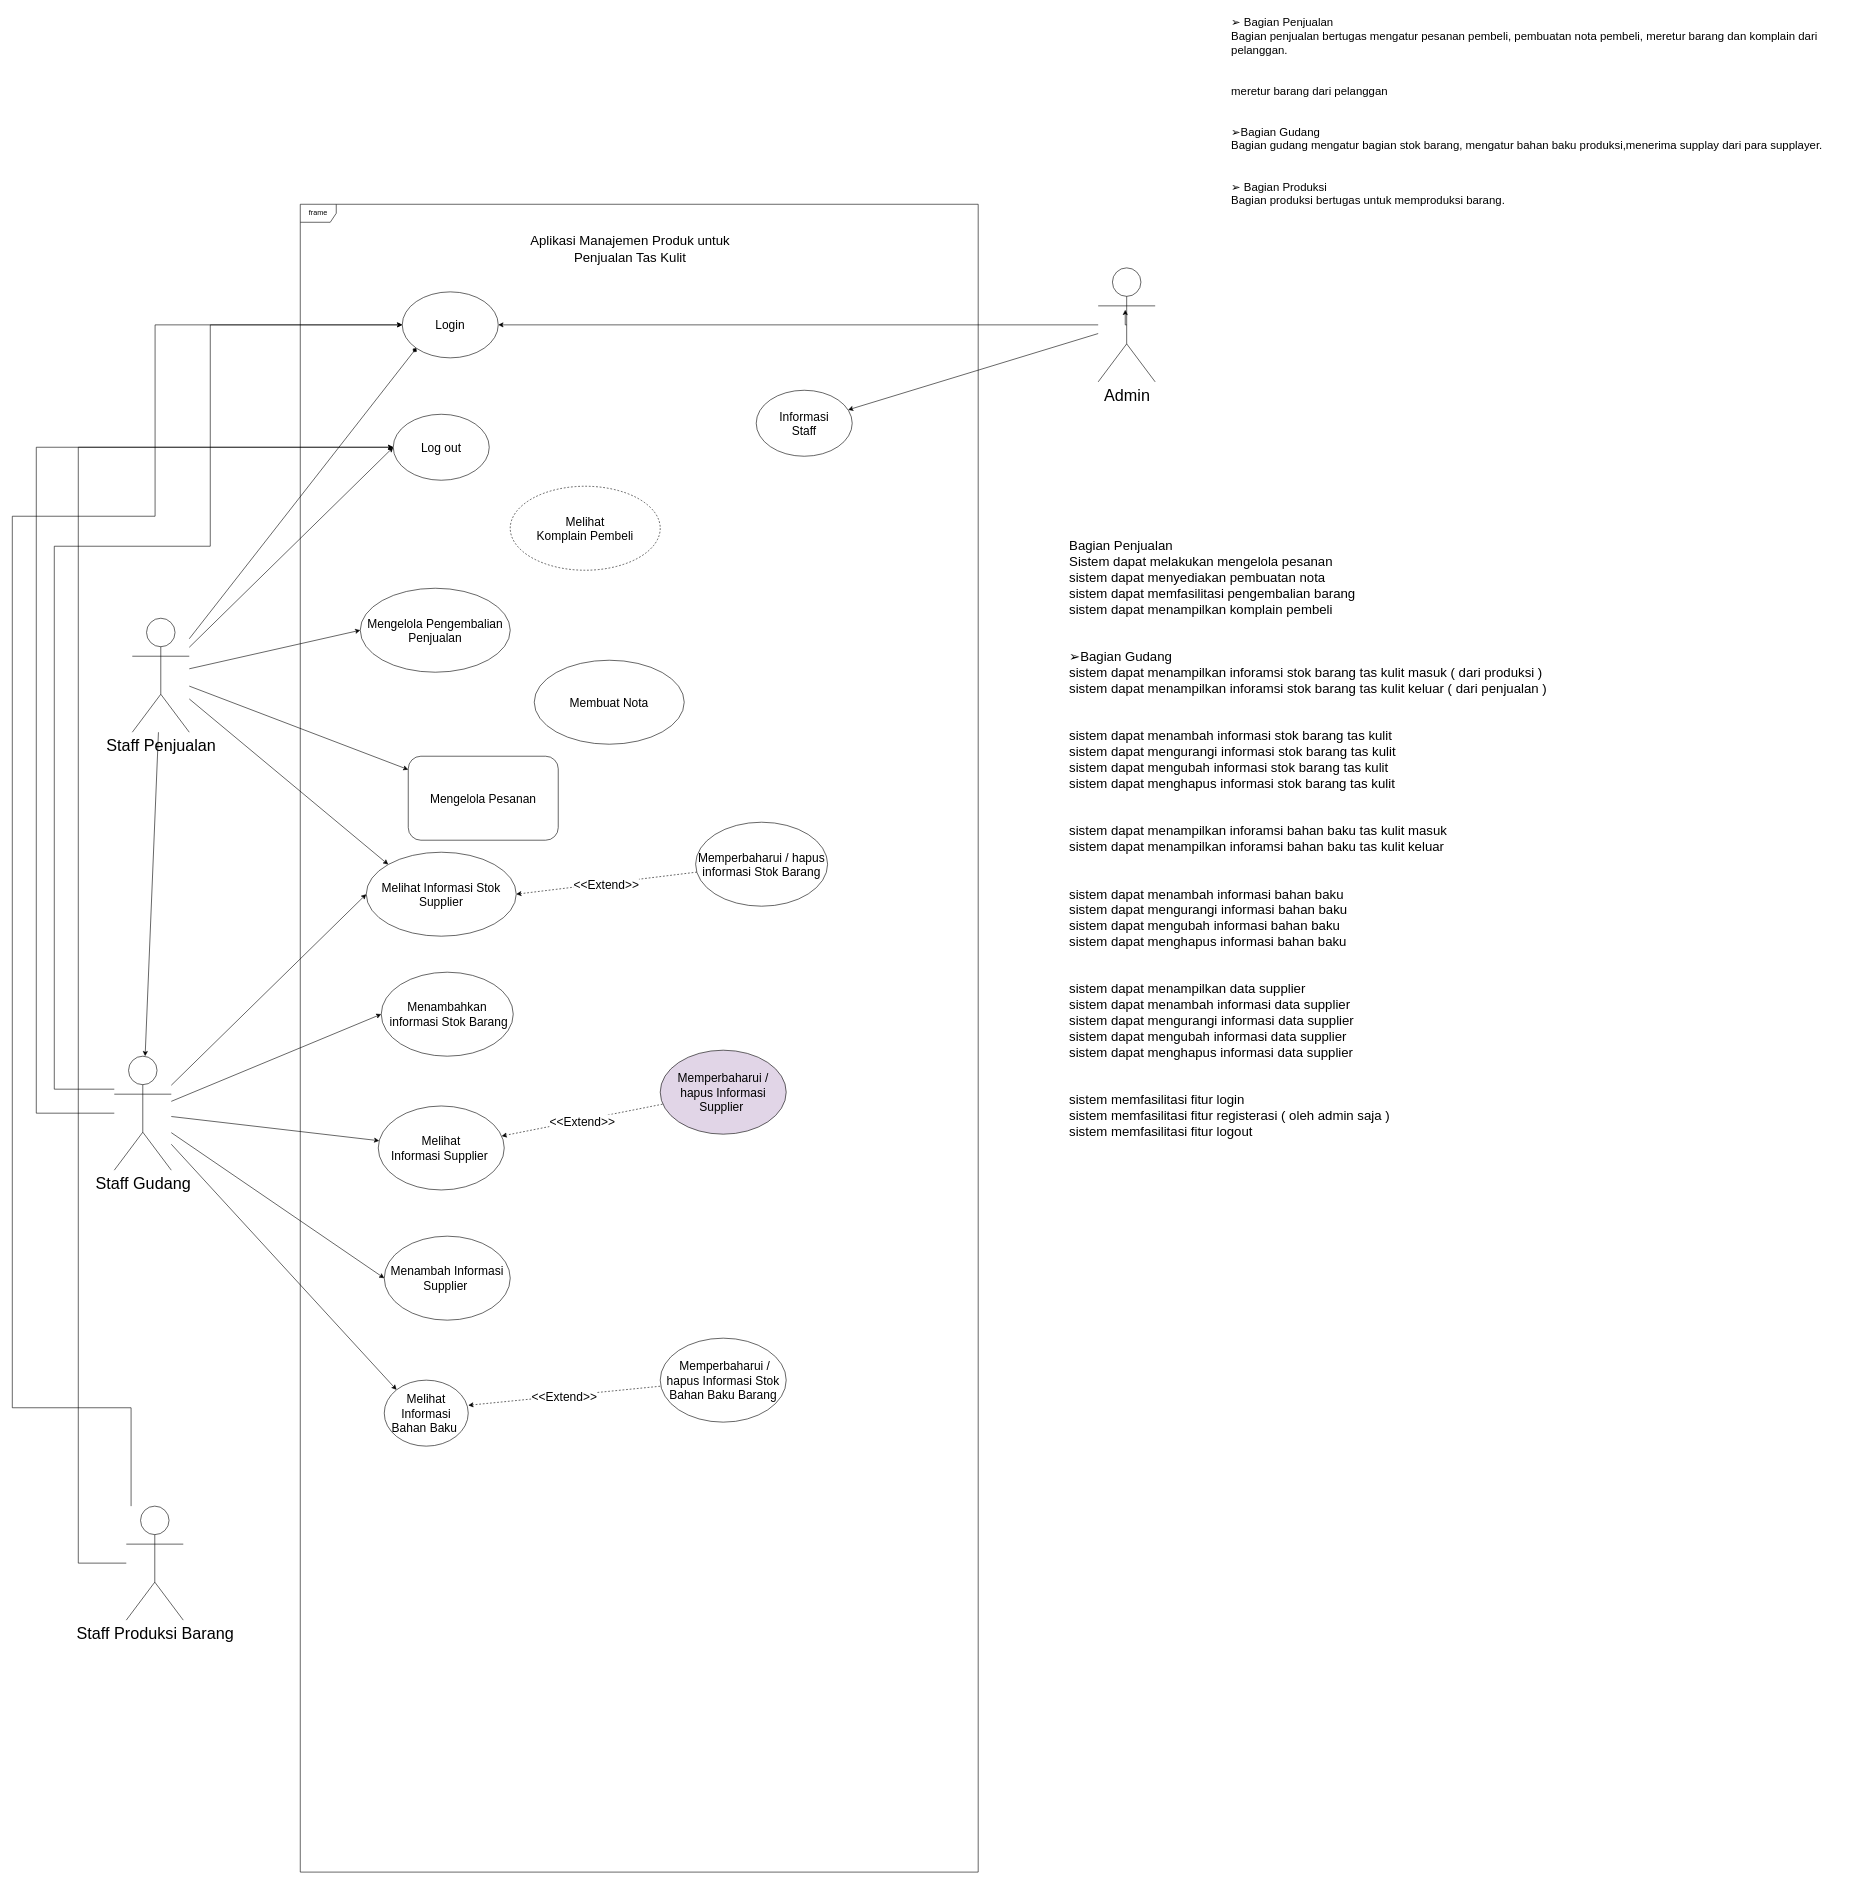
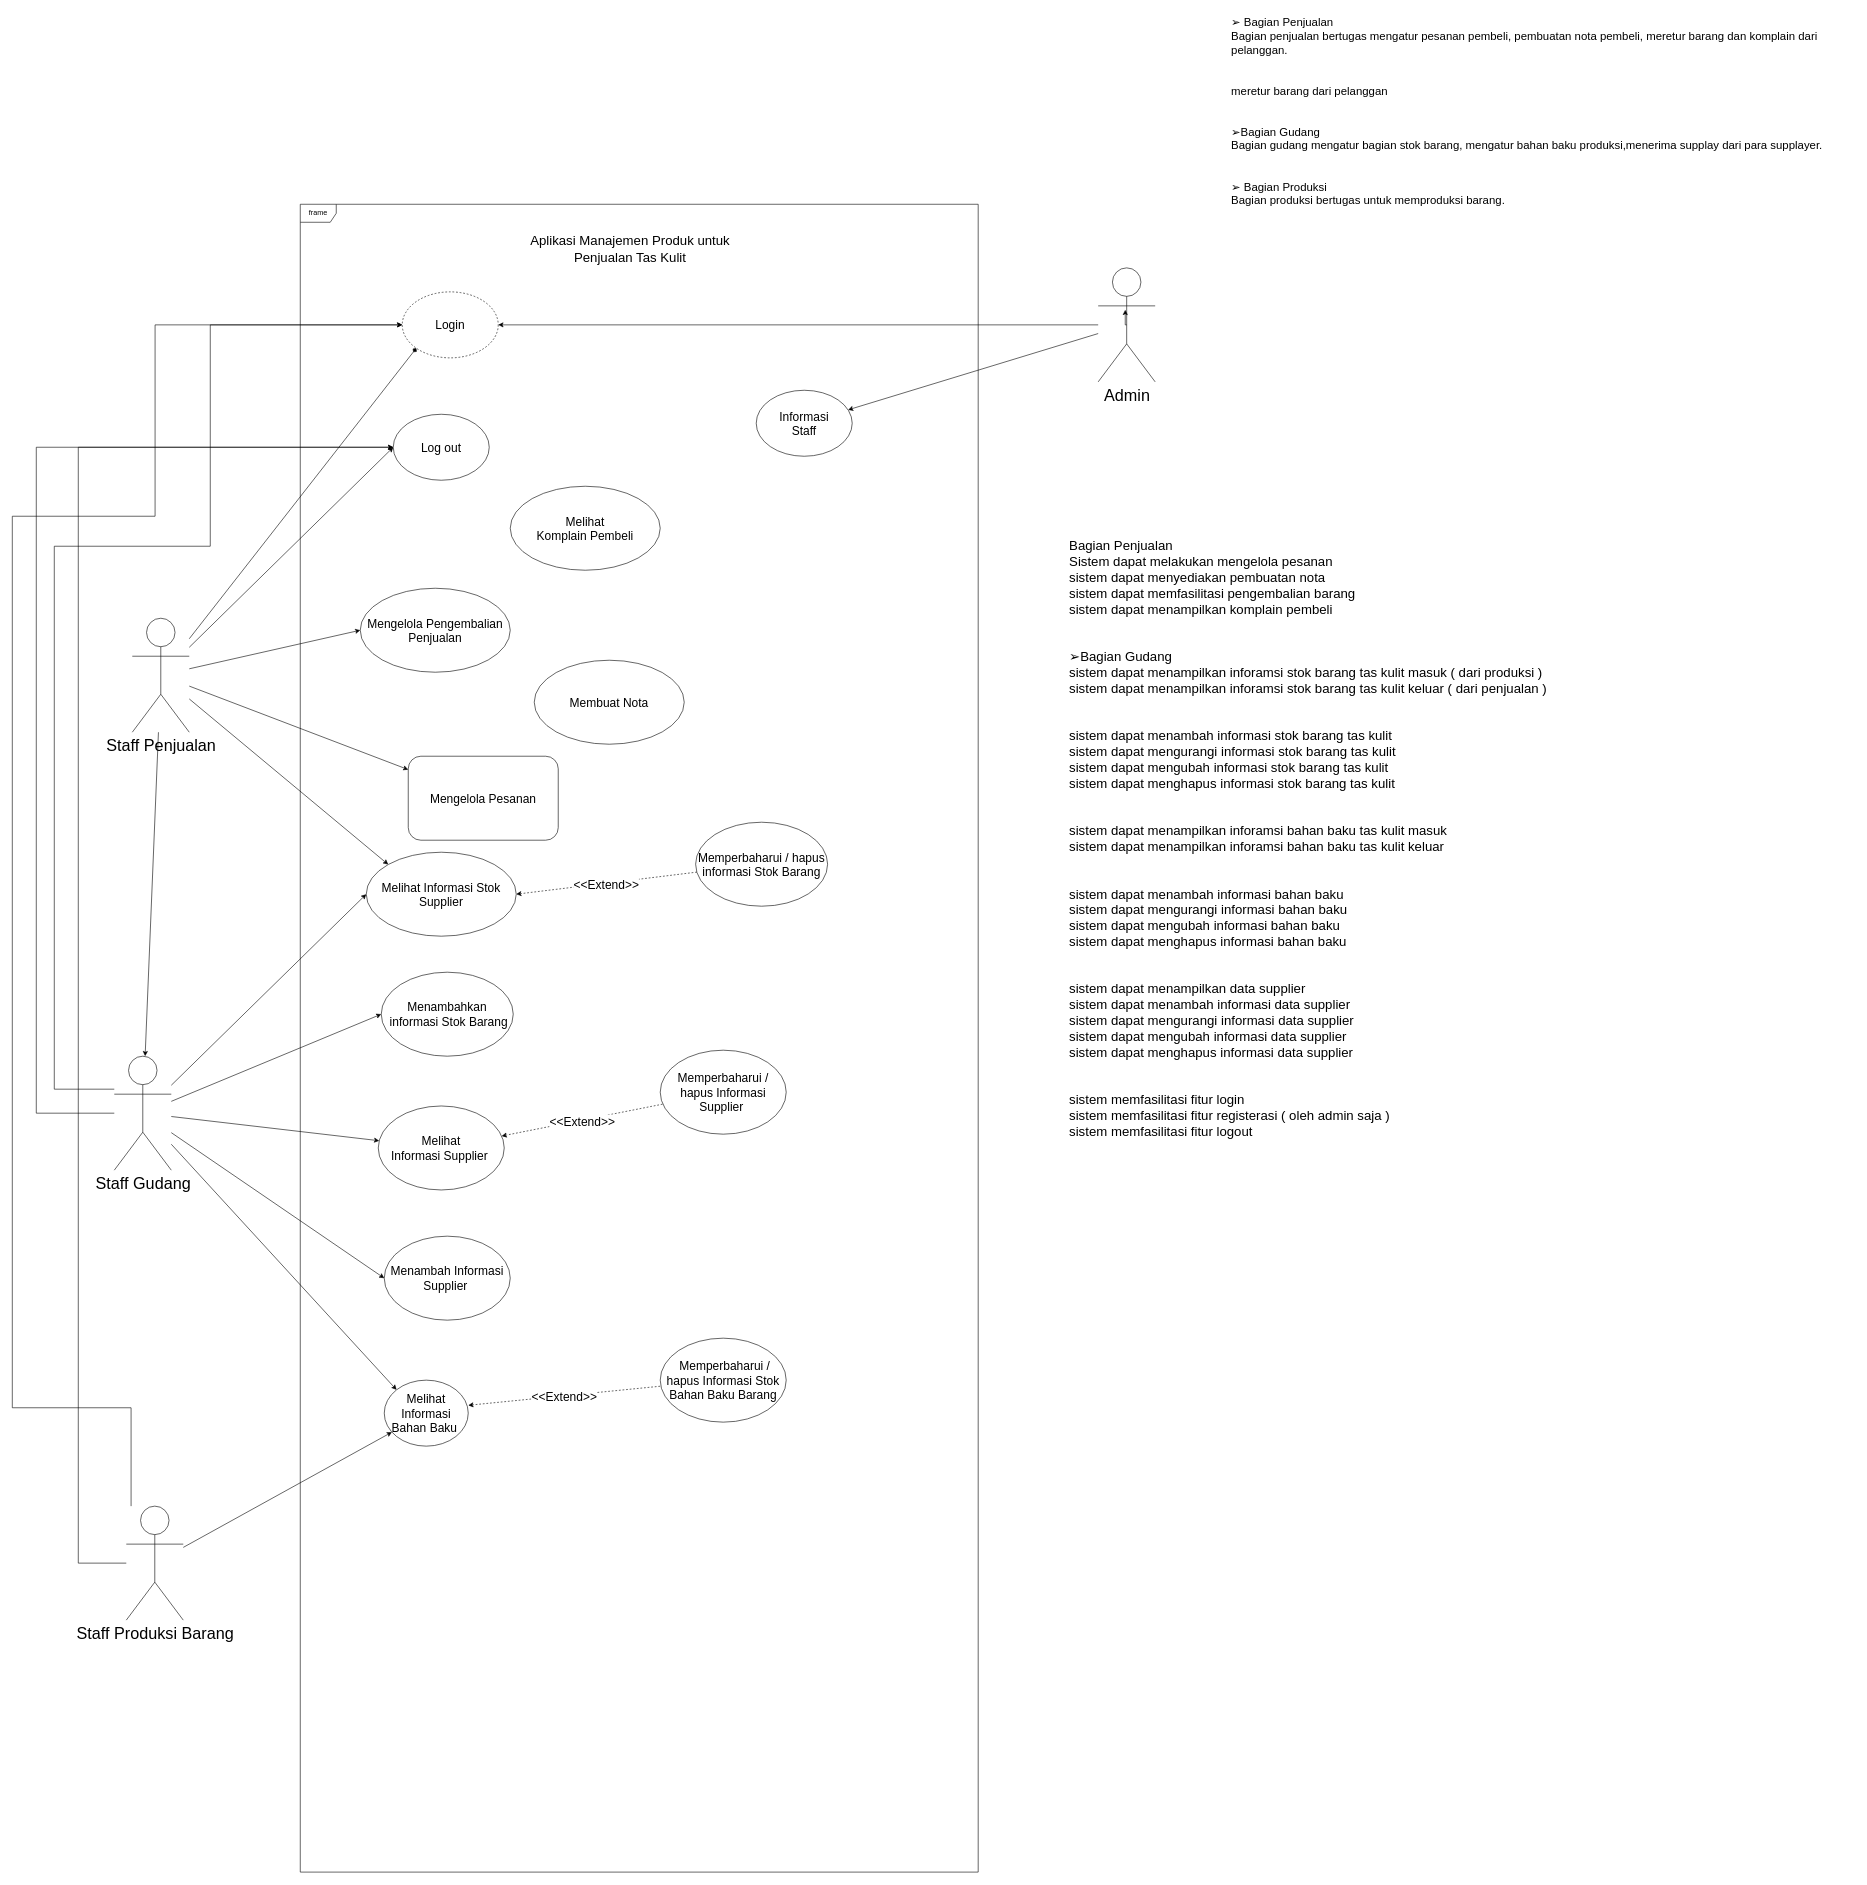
- <mxCell id="12" value="Login" style="ellipse;whiteSpace=wrap;html=1;fontSize=20;" parent="1" vertex="1"><mxGeometry x="670" y="486" width="160" height="110" as="geometry" /></mxCell>
+ <mxCell id="12" value="Login" style="ellipse;whiteSpace=wrap;html=1;fontSize=20;dashed=1;" parent="1" vertex="1"><mxGeometry x="670" y="486" width="160" height="110" as="geometry" /></mxCell>
- <mxCell id="44" value="Melihat &lt;br&gt;Komplain Pembeli" style="ellipse;whiteSpace=wrap;html=1;fontSize=20;dashed=1;" parent="1" vertex="1"><mxGeometry x="850" y="810" width="250" height="140" as="geometry" /></mxCell>
+ <mxCell id="44" value="Melihat &lt;br&gt;Komplain Pembeli" style="ellipse;whiteSpace=wrap;html=1;fontSize=20;" parent="1" vertex="1"><mxGeometry x="850" y="810" width="250" height="140" as="geometry" /></mxCell>
- <mxCell id="29" value="Memperbaharui / hapus Informasi Supplier&amp;nbsp;" style="ellipse;whiteSpace=wrap;html=1;fontSize=20;fillColor=#e1d5e7;" parent="1" vertex="1"><mxGeometry x="1100" y="1750" width="210" height="140" as="geometry" /></mxCell>
+ <mxCell id="29" value="Memperbaharui / hapus Informasi Supplier&amp;nbsp;" style="ellipse;whiteSpace=wrap;html=1;fontSize=20;" parent="1" vertex="1"><mxGeometry x="1100" y="1750" width="210" height="140" as="geometry" /></mxCell>
+ <mxCell id="22" style="edgeStyle=none;rounded=0;orthogonalLoop=1;jettySize=auto;html=1;" parent="1" source="24" target="34" edge="1"><mxGeometry relative="1" as="geometry" /></mxCell>
